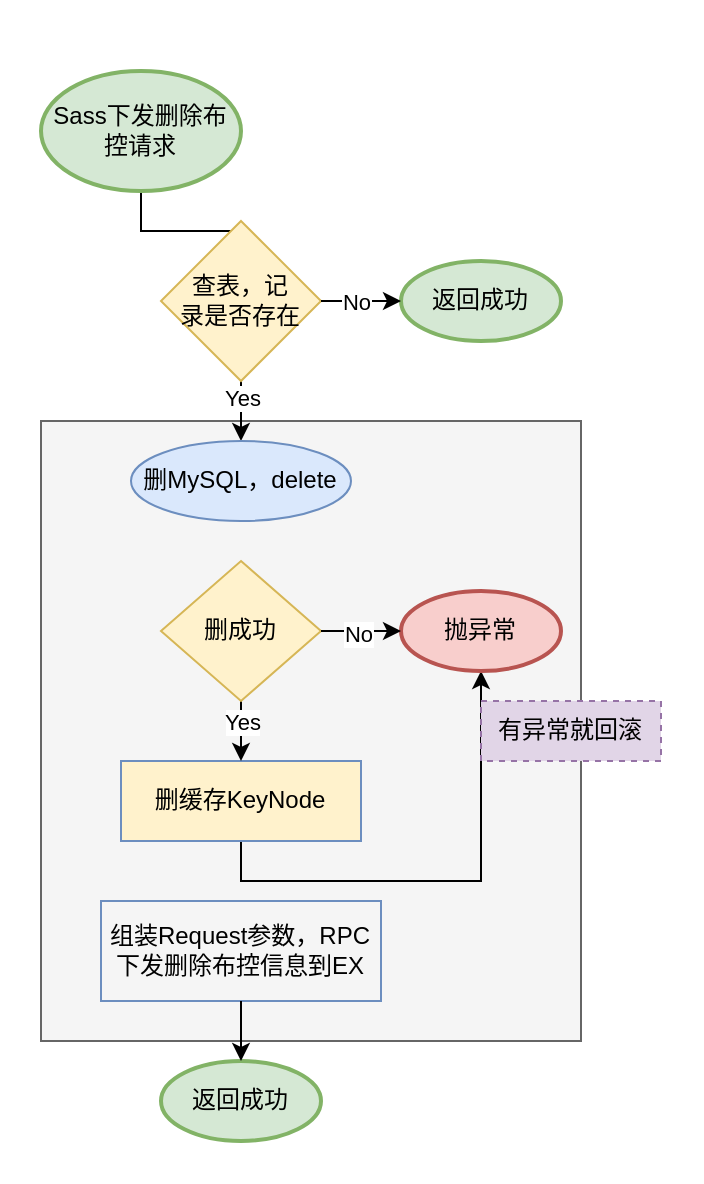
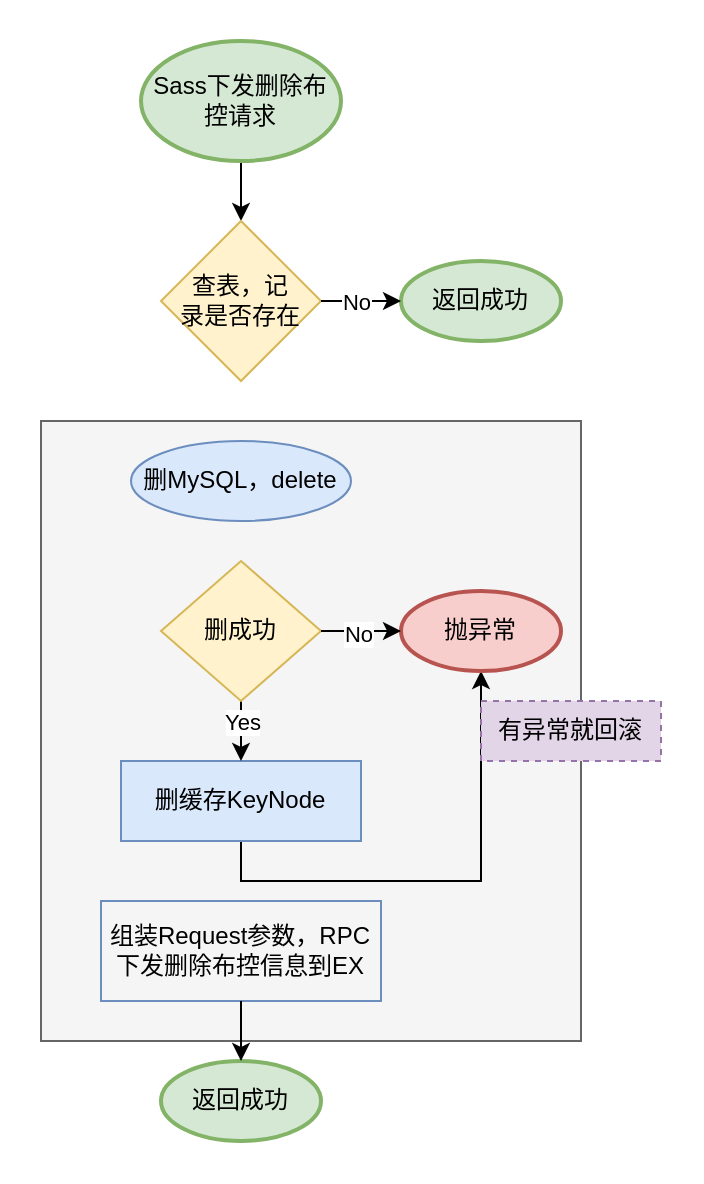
- <mxCell id="4" value="Sass下发删除布控请求" style="strokeWidth=2;html=1;shape=mxgraph.flowchart.start_1;whiteSpace=wrap;fillColor=#d5e8d4;strokeColor=#82b366;" vertex="1" parent="1"><mxGeometry x="20" y="35" width="100" height="60" as="geometry" /></mxCell>
+ <mxCell id="4" value="Sass下发删除布控请求" style="strokeWidth=2;html=1;shape=mxgraph.flowchart.start_1;whiteSpace=wrap;fillColor=#d5e8d4;strokeColor=#82b366;" vertex="1" parent="1"><mxGeometry x="70" y="20" width="100" height="60" as="geometry" /></mxCell>
- <mxCell id="5" style="edgeStyle=orthogonalEdgeStyle;rounded=0;orthogonalLoop=1;jettySize=auto;html=1;exitX=0.5;exitY=1;exitDx=0;exitDy=0;entryX=0.5;entryY=0;entryDx=0;entryDy=0;" edge="1" parent="1" source="7" target="11"><mxGeometry relative="1" as="geometry" /></mxCell>
- <mxCell id="6" value="Yes" style="edgeLabel;html=1;align=center;verticalAlign=middle;resizable=0;points=[];" vertex="1" connectable="0" parent="5"><mxGeometry x="-0.467" relative="1" as="geometry"><mxPoint as="offset" /></mxGeometry></mxCell>
- <mxCell id="13" value="删缓存KeyNode" style="rounded=0;whiteSpace=wrap;html=1;fillColor=#fff2cc;strokeColor=#6c8ebf;" vertex="1" parent="1"><mxGeometry x="60" y="380" width="120" height="40" as="geometry" /></mxCell>
+ <mxCell id="13" value="删缓存KeyNode" style="rounded=0;whiteSpace=wrap;html=1;fillColor=#dae8fc;strokeColor=#6c8ebf;" vertex="1" parent="1"><mxGeometry x="60" y="380" width="120" height="40" as="geometry" /></mxCell>
